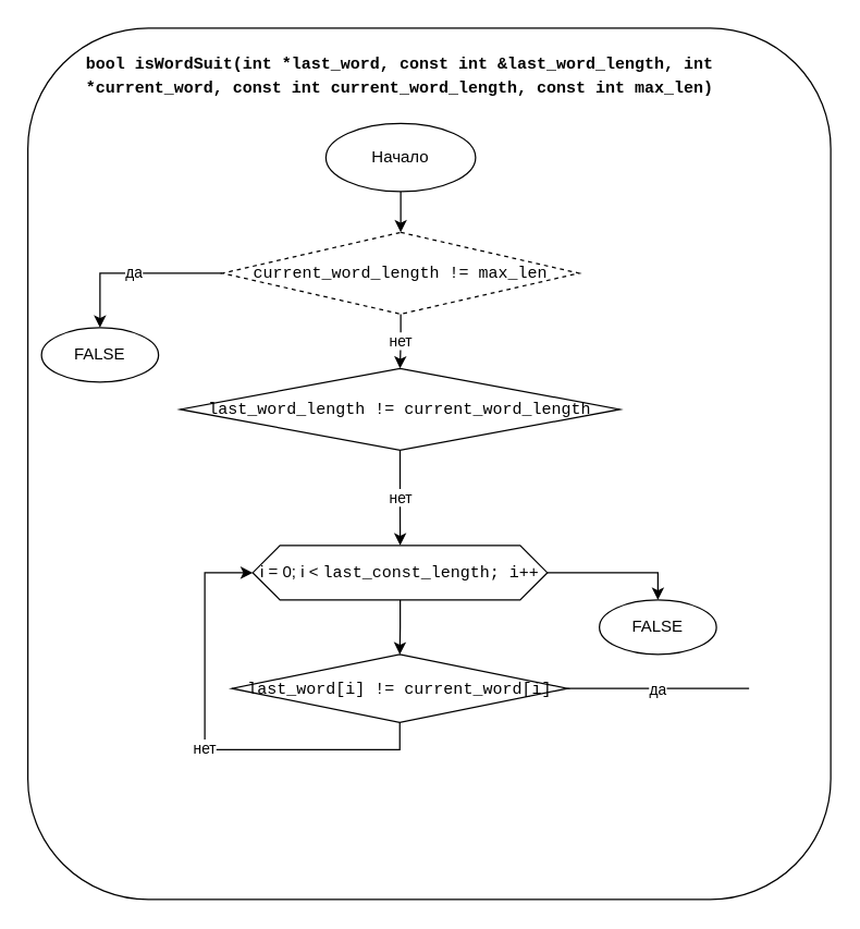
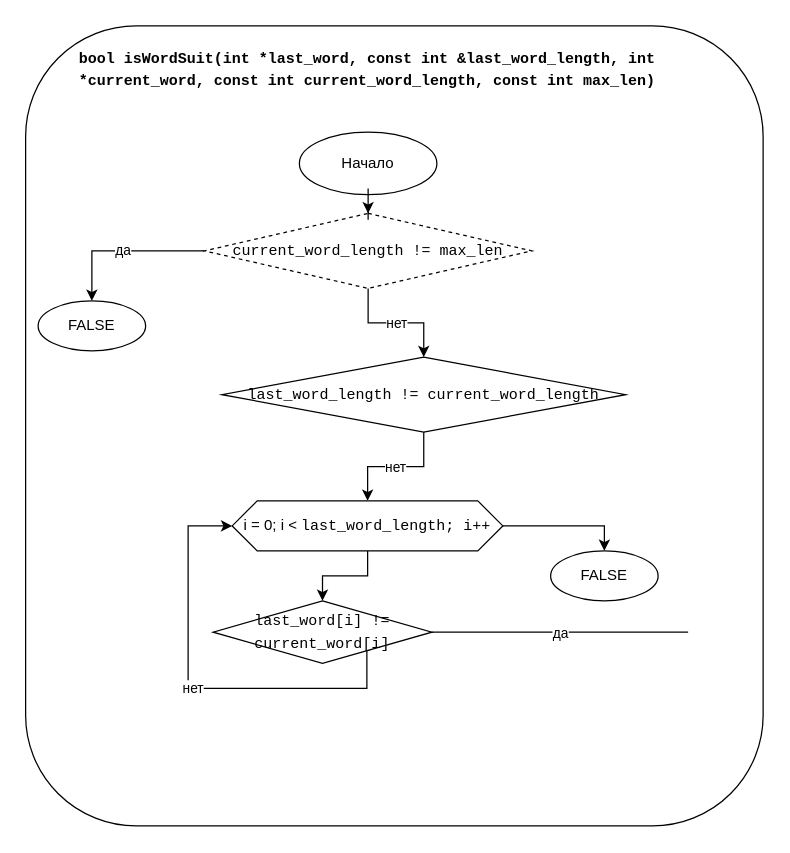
- <mxCell id="5" value="Начало" style="ellipse;whiteSpace=wrap;html=1;fillColor=none;" parent="1" vertex="1"><mxGeometry x="239" y="90" width="110" height="50" as="geometry" /></mxCell>
+ <mxCell id="5" value="Начало" style="ellipse;whiteSpace=wrap;html=1;fillColor=none;" parent="1" vertex="1"><mxGeometry x="239" y="105" width="110" height="50" as="geometry" /></mxCell>
- <mxCell id="11" value="&lt;div style=&quot;font-family: menlo, monaco, &amp;quot;courier new&amp;quot;, monospace; line-height: 18px;&quot;&gt;last_word_length &lt;span style=&quot;&quot;&gt;!=&lt;/span&gt; current_word_length&lt;/div&gt;" style="rhombus;whiteSpace=wrap;html=1;fillColor=none;" parent="1" vertex="1"><mxGeometry x="132" y="270" width="323" height="60" as="geometry" /></mxCell>
+ <mxCell id="11" value="&lt;div style=&quot;font-family: menlo, monaco, &amp;quot;courier new&amp;quot;, monospace; line-height: 18px;&quot;&gt;last_word_length &lt;span style=&quot;&quot;&gt;!=&lt;/span&gt; current_word_length&lt;/div&gt;" style="rhombus;whiteSpace=wrap;html=1;fillColor=none;" parent="1" vertex="1"><mxGeometry x="177" y="285" width="323" height="60" as="geometry" /></mxCell>
- <mxCell id="14" value="i = 0; i &amp;lt;&amp;nbsp;&lt;span style=&quot;font-family: menlo, monaco, &amp;quot;courier new&amp;quot;, monospace;&quot;&gt;last_const_length&lt;/span&gt;&lt;span style=&quot;font-family: menlo, monaco, &amp;quot;courier new&amp;quot;, monospace;&quot;&gt;; &lt;/span&gt;&lt;span style=&quot;font-family: menlo, monaco, &amp;quot;courier new&amp;quot;, monospace;&quot;&gt;i&lt;/span&gt;&lt;span style=&quot;font-family: menlo, monaco, &amp;quot;courier new&amp;quot;, monospace;&quot;&gt;++&lt;/span&gt;" style="shape=hexagon;perimeter=hexagonPerimeter2;whiteSpace=wrap;html=1;fixedSize=1;fillColor=none;" parent="1" vertex="1"><mxGeometry x="185.25" y="400" width="216.5" height="40" as="geometry" /></mxCell>
+ <mxCell id="14" value="i = 0; i &amp;lt;&amp;nbsp;&lt;span style=&quot;font-family: menlo, monaco, &amp;quot;courier new&amp;quot;, monospace;&quot;&gt;last_word_length&lt;/span&gt;&lt;span style=&quot;font-family: menlo, monaco, &amp;quot;courier new&amp;quot;, monospace;&quot;&gt;; &lt;/span&gt;&lt;span style=&quot;font-family: menlo, monaco, &amp;quot;courier new&amp;quot;, monospace;&quot;&gt;i&lt;/span&gt;&lt;span style=&quot;font-family: menlo, monaco, &amp;quot;courier new&amp;quot;, monospace;&quot;&gt;++&lt;/span&gt;" style="shape=hexagon;perimeter=hexagonPerimeter2;whiteSpace=wrap;html=1;fixedSize=1;fillColor=none;" parent="1" vertex="1"><mxGeometry x="185.25" y="400" width="216.5" height="40" as="geometry" /></mxCell>
- <mxCell id="17" value="&lt;div style=&quot;font-family: menlo, monaco, &amp;quot;courier new&amp;quot;, monospace; line-height: 18px;&quot;&gt;&lt;span style=&quot;&quot;&gt;last_word&lt;/span&gt;[i] &lt;span style=&quot;&quot;&gt;!=&lt;/span&gt; &lt;span style=&quot;&quot;&gt;current_word&lt;/span&gt;[i]&lt;/div&gt;" style="rhombus;whiteSpace=wrap;html=1;fillColor=none;" parent="1" vertex="1"><mxGeometry x="170" y="480" width="246.5" height="50" as="geometry" /></mxCell>
+ <mxCell id="17" value="&lt;div style=&quot;font-family: menlo, monaco, &amp;quot;courier new&amp;quot;, monospace; line-height: 18px;&quot;&gt;&lt;span style=&quot;&quot;&gt;last_word&lt;/span&gt;[i] &lt;span style=&quot;&quot;&gt;!=&lt;/span&gt; &lt;span style=&quot;&quot;&gt;current_word&lt;/span&gt;[i]&lt;/div&gt;" style="rhombus;whiteSpace=wrap;html=1;fillColor=none;" parent="1" vertex="1"><mxGeometry x="170" y="480" width="175" height="50" as="geometry" /></mxCell>
